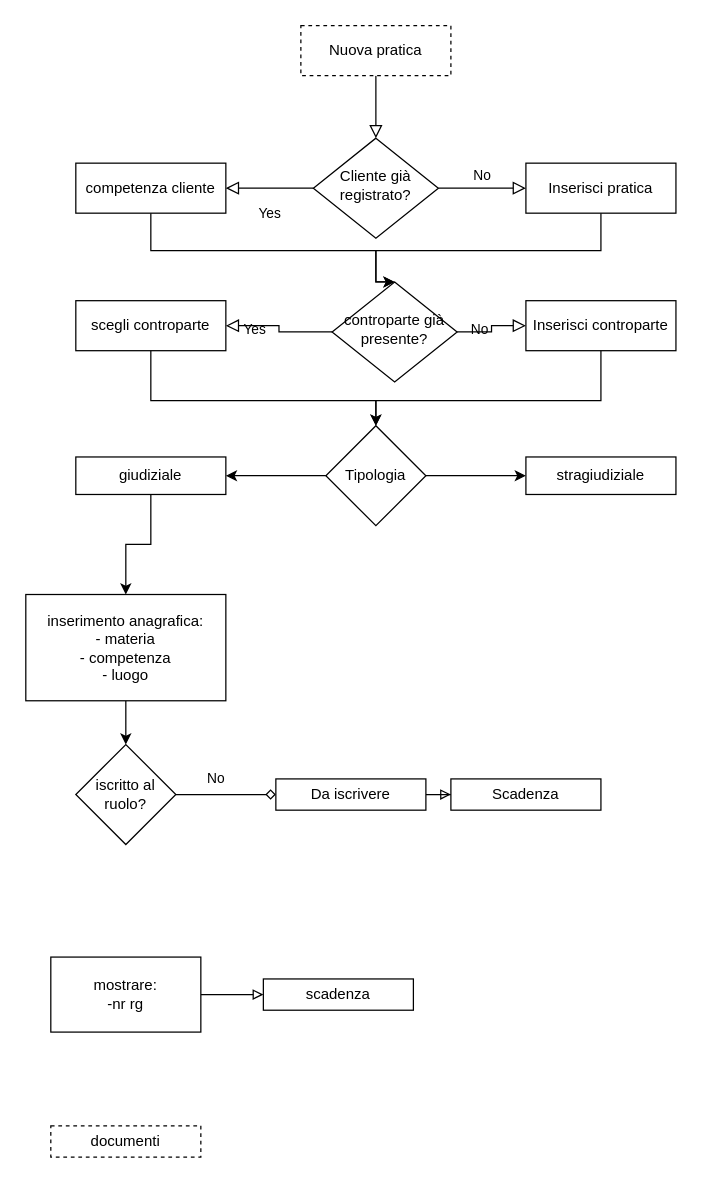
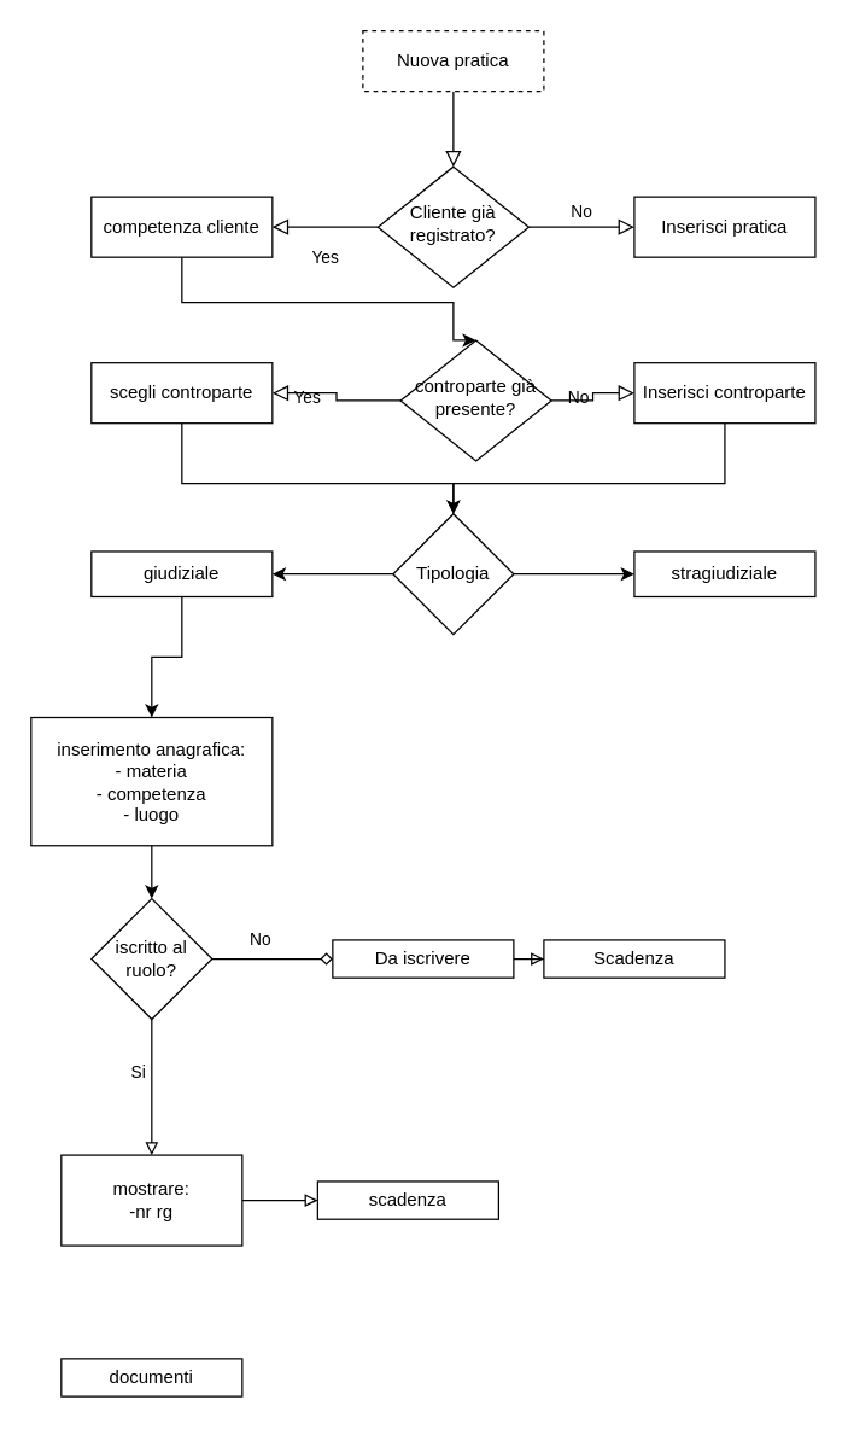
- <mxCell id="6" style="edgeStyle=orthogonalEdgeStyle;rounded=0;orthogonalLoop=1;jettySize=auto;html=1;entryX=0.5;entryY=0;entryDx=0;entryDy=0;" edge="1" parent="1" source="7" target="12"><mxGeometry relative="1" as="geometry"><Array as="points"><mxPoint x="480" y="200" /><mxPoint x="300" y="200" /></Array></mxGeometry></mxCell>
+ <mxCell id="28" value="" style="edgeStyle=orthogonalEdgeStyle;rounded=0;orthogonalLoop=1;jettySize=auto;html=1;endArrow=block;endFill=0;" edge="1" parent="1" source="30" target="34"><mxGeometry relative="1" as="geometry" /></mxCell>
+ <mxCell id="29" value="Si" style="edgeLabel;html=1;align=center;verticalAlign=middle;resizable=0;points=[];" vertex="1" connectable="0" parent="28"><mxGeometry x="-0.253" relative="1" as="geometry"><mxPoint x="-10" as="offset" /></mxGeometry></mxCell>
- <mxCell id="37" value="documenti" style="whiteSpace=wrap;html=1;rounded=1;shadow=0;strokeWidth=1;glass=0;arcSize=0;dashed=1;" vertex="1" parent="1"><mxGeometry x="40" y="900" width="120" height="25" as="geometry" /></mxCell>
+ <mxCell id="37" value="documenti" style="whiteSpace=wrap;html=1;rounded=1;shadow=0;strokeWidth=1;glass=0;arcSize=0;" vertex="1" parent="1"><mxGeometry x="40" y="900" width="120" height="25" as="geometry" /></mxCell>
